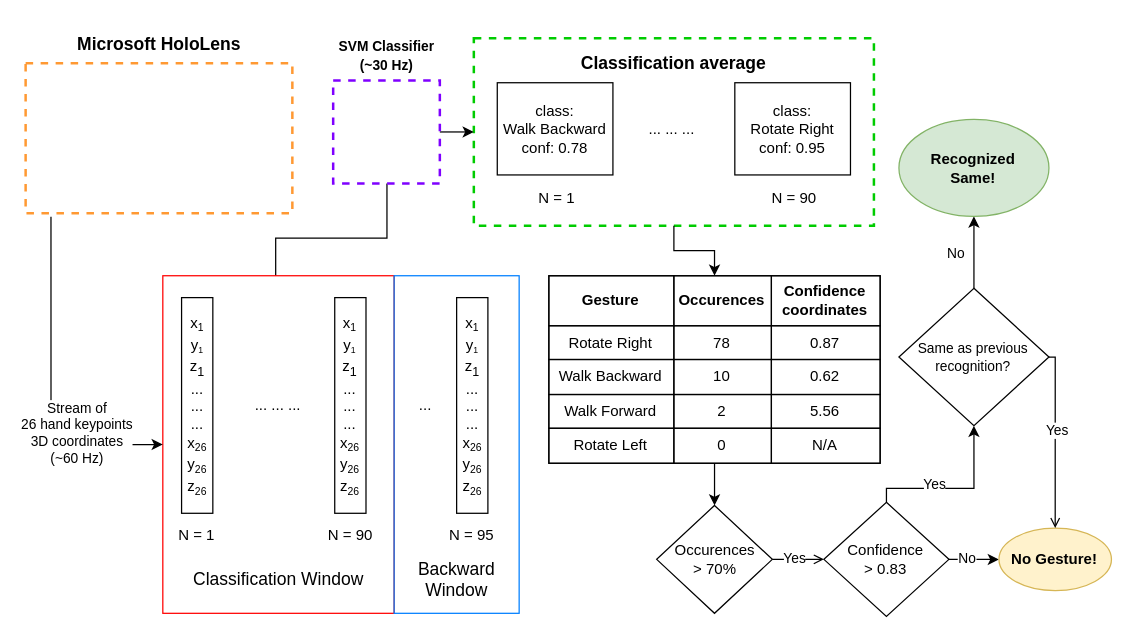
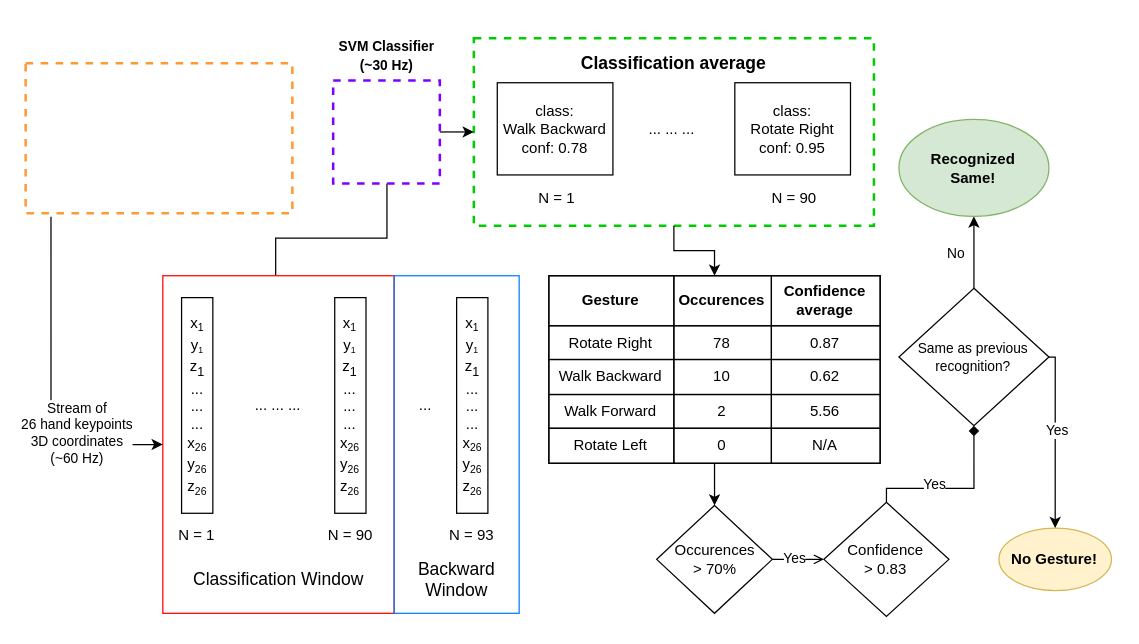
- <mxCell id="65" value="&lt;span style=&quot;color: rgb(0, 0, 0); font-family: Helvetica; font-style: normal; font-variant-ligatures: normal; font-variant-caps: normal; letter-spacing: normal; orphans: 2; text-align: center; text-indent: 0px; text-transform: none; widows: 2; word-spacing: 0px; -webkit-text-stroke-width: 0px; background-color: rgb(255, 255, 255); text-decoration-thickness: initial; text-decoration-style: initial; text-decoration-color: initial; float: none; display: inline !important;&quot;&gt;&lt;font style=&quot;font-size: 14px;&quot;&gt;&lt;b&gt;Microsoft HoloLens&lt;/b&gt;&lt;/font&gt;&lt;/span&gt;" style="text;html=1;strokeColor=none;fillColor=none;align=center;verticalAlign=middle;whiteSpace=wrap;rounded=0;" parent="1" vertex="1"><mxGeometry x="36.67" y="20" width="180" height="30" as="geometry" /></mxCell>
- <mxCell id="27" value="&lt;b&gt;Confidence coordinates&lt;/b&gt;" style="connectable=0;recursiveResize=0;strokeColor=inherit;fillColor=none;align=center;whiteSpace=wrap;html=1;" parent="24" vertex="1"><mxGeometry x="178" width="87" height="40" as="geometry"><mxRectangle width="87" height="40" as="alternateBounds" /></mxGeometry></mxCell>
+ <mxCell id="27" value="&lt;b&gt;Confidence average&lt;/b&gt;" style="connectable=0;recursiveResize=0;strokeColor=inherit;fillColor=none;align=center;whiteSpace=wrap;html=1;" parent="24" vertex="1"><mxGeometry x="178" width="87" height="40" as="geometry"><mxRectangle width="87" height="40" as="alternateBounds" /></mxGeometry></mxCell>
- <mxCell id="52" style="edgeStyle=orthogonalEdgeStyle;rounded=0;orthogonalLoop=1;jettySize=auto;html=1;entryX=0.5;entryY=1;entryDx=0;entryDy=0;" parent="1" source="54" target="60" edge="1"><mxGeometry relative="1" as="geometry"><Array as="points"><mxPoint x="708" y="390" /><mxPoint x="778" y="390" /></Array></mxGeometry></mxCell>
+ <mxCell id="52" style="edgeStyle=orthogonalEdgeStyle;rounded=0;orthogonalLoop=1;jettySize=auto;html=1;entryX=0.5;entryY=1;entryDx=0;entryDy=0;endArrow=diamond;" parent="1" source="54" target="60" edge="1"><mxGeometry relative="1" as="geometry"><Array as="points"><mxPoint x="708" y="390" /><mxPoint x="778" y="390" /></Array></mxGeometry></mxCell>
- <mxCell id="58" style="edgeStyle=orthogonalEdgeStyle;rounded=0;orthogonalLoop=1;jettySize=auto;html=1;entryX=0.5;entryY=0;entryDx=0;entryDy=0;endArrow=open;" parent="1" source="60" target="55" edge="1"><mxGeometry relative="1" as="geometry"><Array as="points"><mxPoint x="843" y="285" /></Array></mxGeometry></mxCell>
+ <mxCell id="58" style="edgeStyle=orthogonalEdgeStyle;rounded=0;orthogonalLoop=1;jettySize=auto;html=1;entryX=0.5;entryY=0;entryDx=0;entryDy=0;" parent="1" source="60" target="55" edge="1"><mxGeometry relative="1" as="geometry"><Array as="points"><mxPoint x="843" y="285" /></Array></mxGeometry></mxCell>
- <mxCell id="16" value="N = 95" style="text;html=1;strokeColor=none;fillColor=none;align=center;verticalAlign=middle;whiteSpace=wrap;rounded=0;" parent="1" vertex="1"><mxGeometry x="347.23" y="412.5" width="60" height="30" as="geometry" /></mxCell>
+ <mxCell id="16" value="N = 93" style="text;html=1;strokeColor=none;fillColor=none;align=center;verticalAlign=middle;whiteSpace=wrap;rounded=0;" parent="1" vertex="1"><mxGeometry x="347.23" y="412.5" width="60" height="30" as="geometry" /></mxCell>
- <mxCell id="50" value="" style="edgeStyle=orthogonalEdgeStyle;rounded=0;orthogonalLoop=1;jettySize=auto;html=1;" parent="1" source="54" target="55" edge="1"><mxGeometry relative="1" as="geometry" /></mxCell>
- <mxCell id="51" value="No" style="edgeLabel;html=1;align=center;verticalAlign=middle;resizable=0;points=[];" parent="50" vertex="1" connectable="0"><mxGeometry x="-0.171" y="3" relative="1" as="geometry"><mxPoint x="-3" y="2" as="offset" /></mxGeometry></mxCell>
